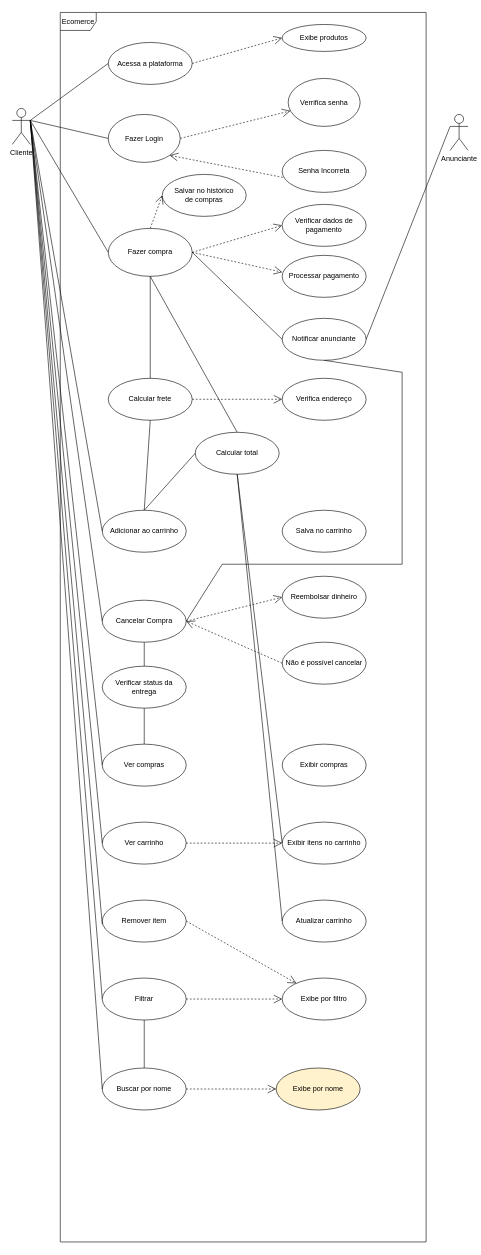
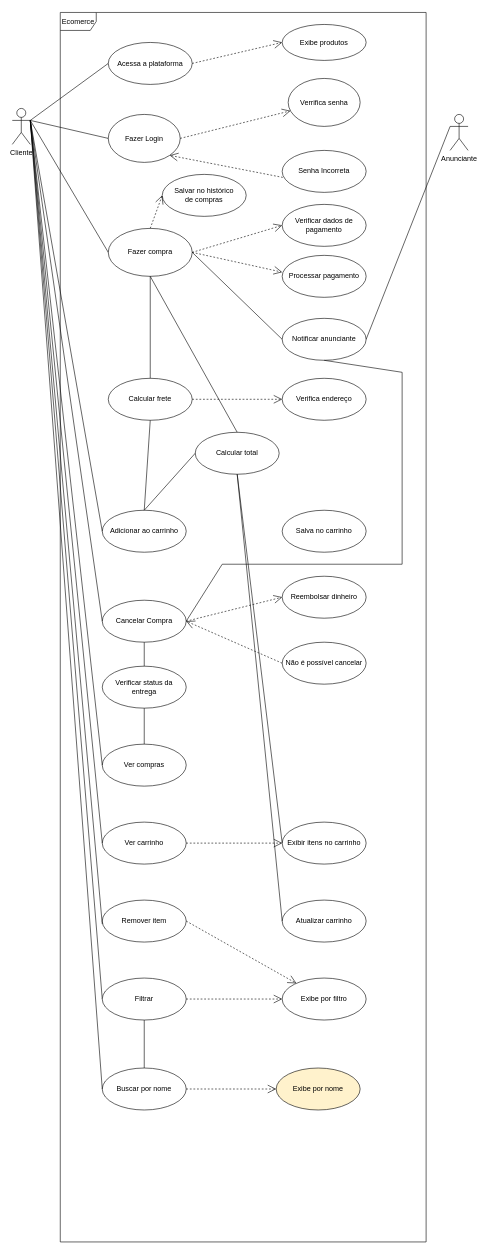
- <mxCell id="11" value="Exibe produtos&lt;b&gt;&lt;br&gt;&lt;/b&gt;" style="ellipse;whiteSpace=wrap;html=1;" vertex="1" parent="1"><mxGeometry x="470" y="40" width="140" height="45" as="geometry" /></mxCell>
+ <mxCell id="11" value="Exibe produtos&lt;b&gt;&lt;br&gt;&lt;/b&gt;" style="ellipse;whiteSpace=wrap;html=1;" vertex="1" parent="1"><mxGeometry x="470" y="40" width="140" height="60" as="geometry" /></mxCell>
- <mxCell id="51" value="Exibir compras" style="ellipse;whiteSpace=wrap;html=1;" vertex="1" parent="1"><mxGeometry x="470" y="1240" width="140" height="70" as="geometry" /></mxCell>
